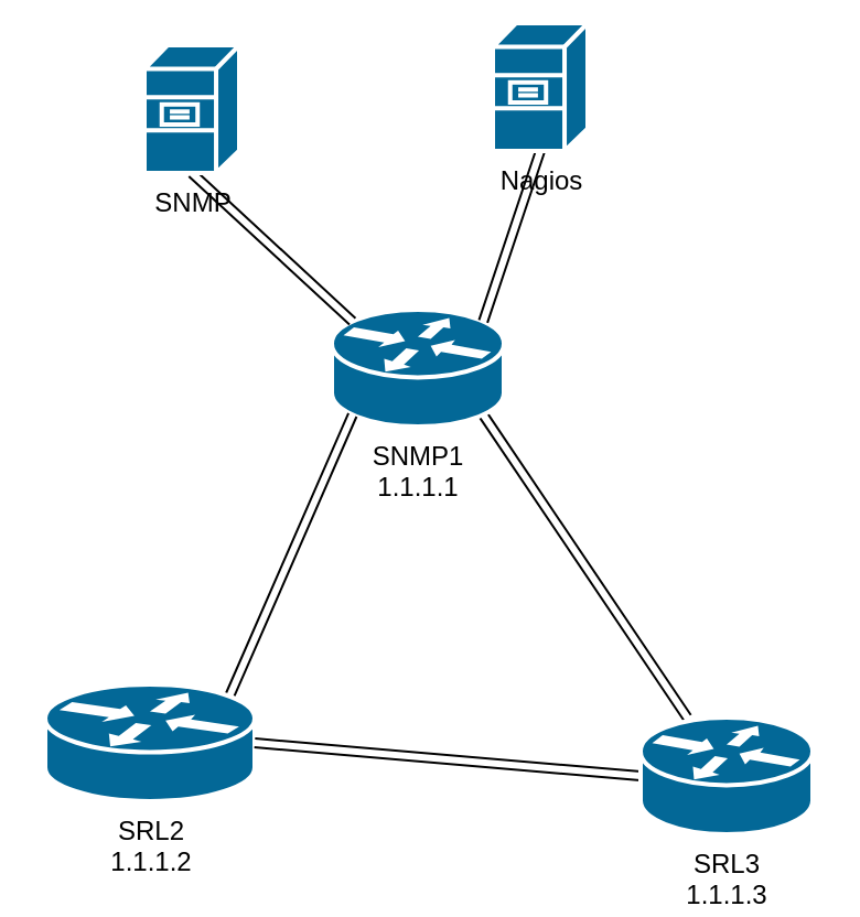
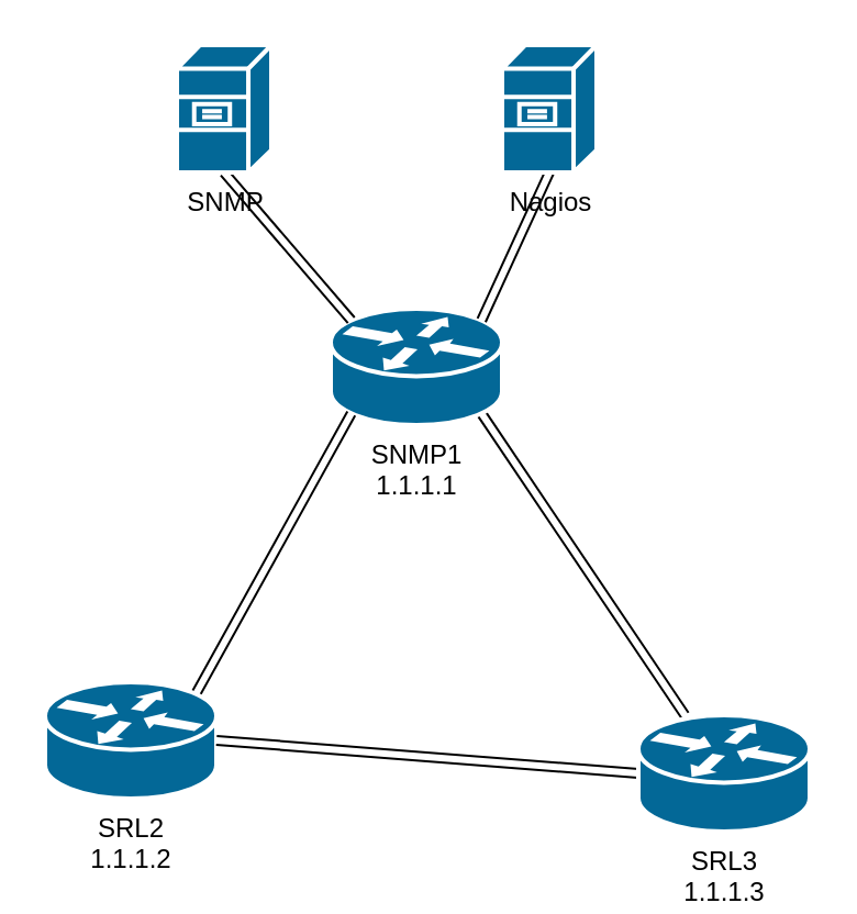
- <mxCell id="11" value="Nagios" style="shape=mxgraph.cisco.servers.file_server;sketch=0;html=1;pointerEvents=1;dashed=0;fillColor=#036897;strokeColor=#ffffff;strokeWidth=2;verticalLabelPosition=bottom;verticalAlign=top;align=center;outlineConnect=0;" vertex="1" parent="1"><mxGeometry x="223" y="10" width="43" height="58" as="geometry" /></mxCell>
+ <mxCell id="11" value="Nagios" style="shape=mxgraph.cisco.servers.file_server;sketch=0;html=1;pointerEvents=1;dashed=0;fillColor=#036897;strokeColor=#ffffff;strokeWidth=2;verticalLabelPosition=bottom;verticalAlign=top;align=center;outlineConnect=0;" vertex="1" parent="1"><mxGeometry x="228" y="20" width="43" height="58" as="geometry" /></mxCell>
- <mxCell id="9" value="SNMP" style="shape=mxgraph.cisco.servers.file_server;sketch=0;html=1;pointerEvents=1;dashed=0;fillColor=#036897;strokeColor=#ffffff;strokeWidth=2;verticalLabelPosition=bottom;verticalAlign=top;align=center;outlineConnect=0;" vertex="1" parent="1"><mxGeometry x="65" y="20" width="43" height="58" as="geometry" /></mxCell>
+ <mxCell id="9" value="SNMP" style="shape=mxgraph.cisco.servers.file_server;sketch=0;html=1;pointerEvents=1;dashed=0;fillColor=#036897;strokeColor=#ffffff;strokeWidth=2;verticalLabelPosition=bottom;verticalAlign=top;align=center;outlineConnect=0;" vertex="1" parent="1"><mxGeometry x="80" y="20" width="43" height="58" as="geometry" /></mxCell>
- <mxCell id="5" value="SRL2&lt;br&gt;1.1.1.2" style="shape=mxgraph.cisco.routers.router;sketch=0;html=1;pointerEvents=1;dashed=0;fillColor=#036897;strokeColor=#ffffff;strokeWidth=2;verticalLabelPosition=bottom;verticalAlign=top;align=center;outlineConnect=0;" vertex="1" parent="1"><mxGeometry x="20" y="310" width="95" height="53" as="geometry" /></mxCell>
+ <mxCell id="5" value="SRL2&lt;br&gt;1.1.1.2" style="shape=mxgraph.cisco.routers.router;sketch=0;html=1;pointerEvents=1;dashed=0;fillColor=#036897;strokeColor=#ffffff;strokeWidth=2;verticalLabelPosition=bottom;verticalAlign=top;align=center;outlineConnect=0;" vertex="1" parent="1"><mxGeometry x="20" y="310" width="78" height="53" as="geometry" /></mxCell>
